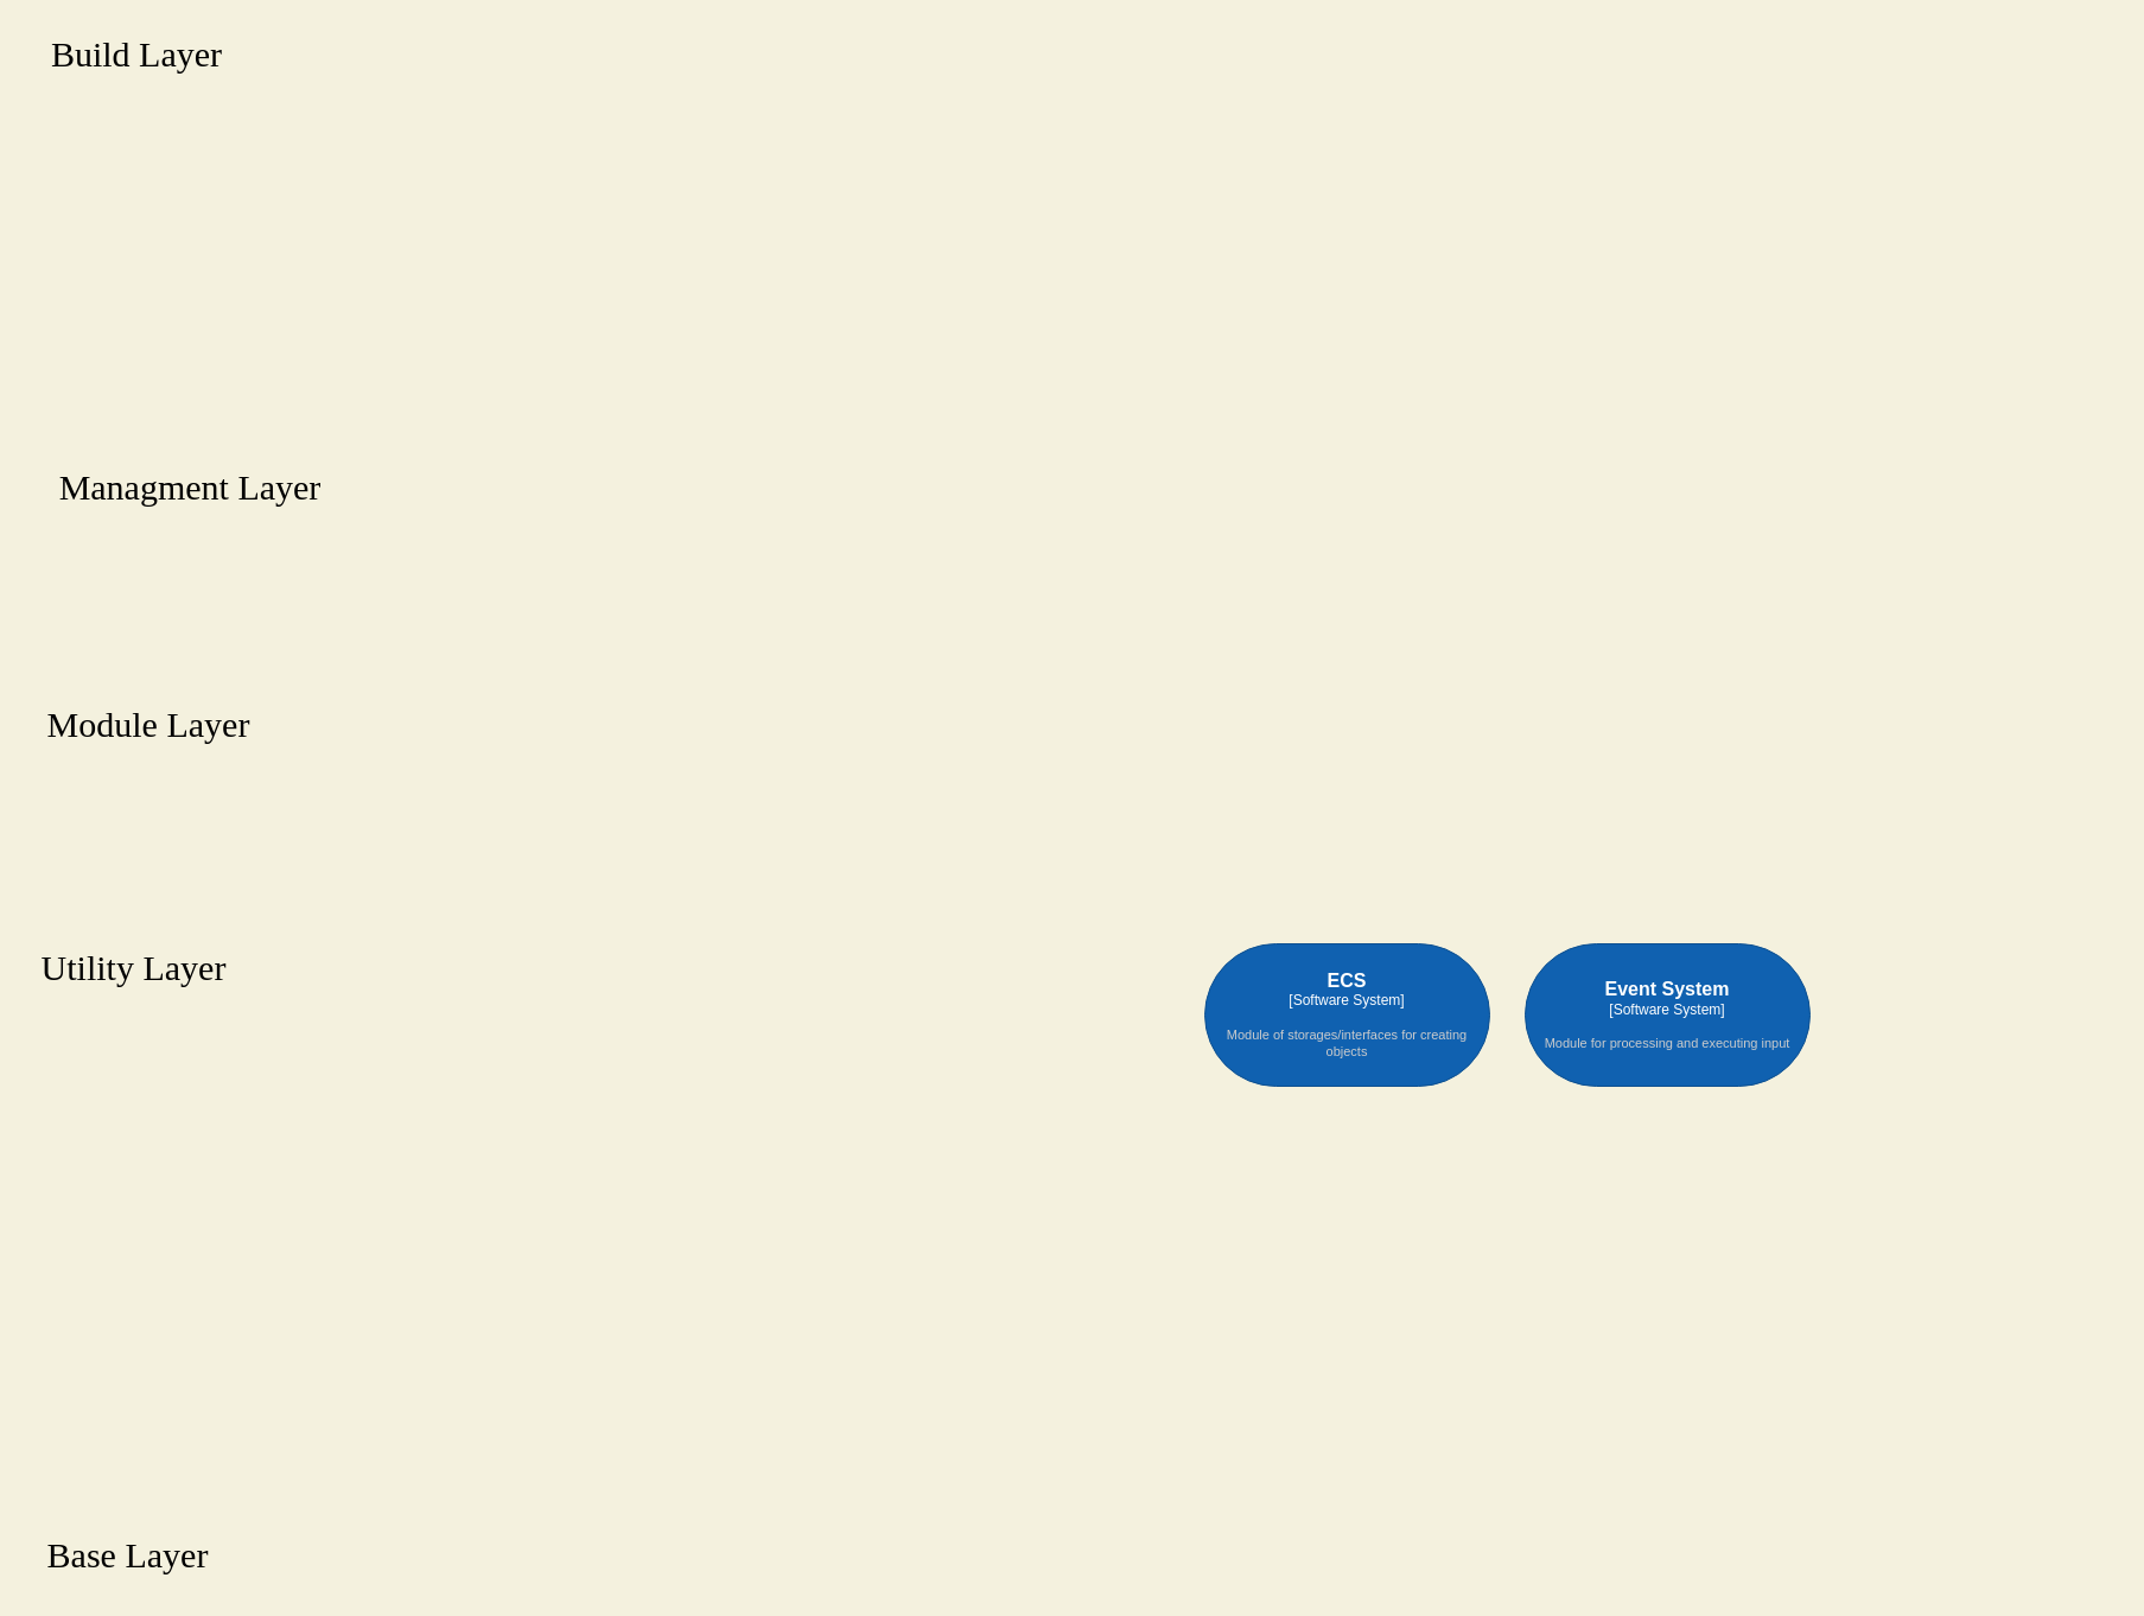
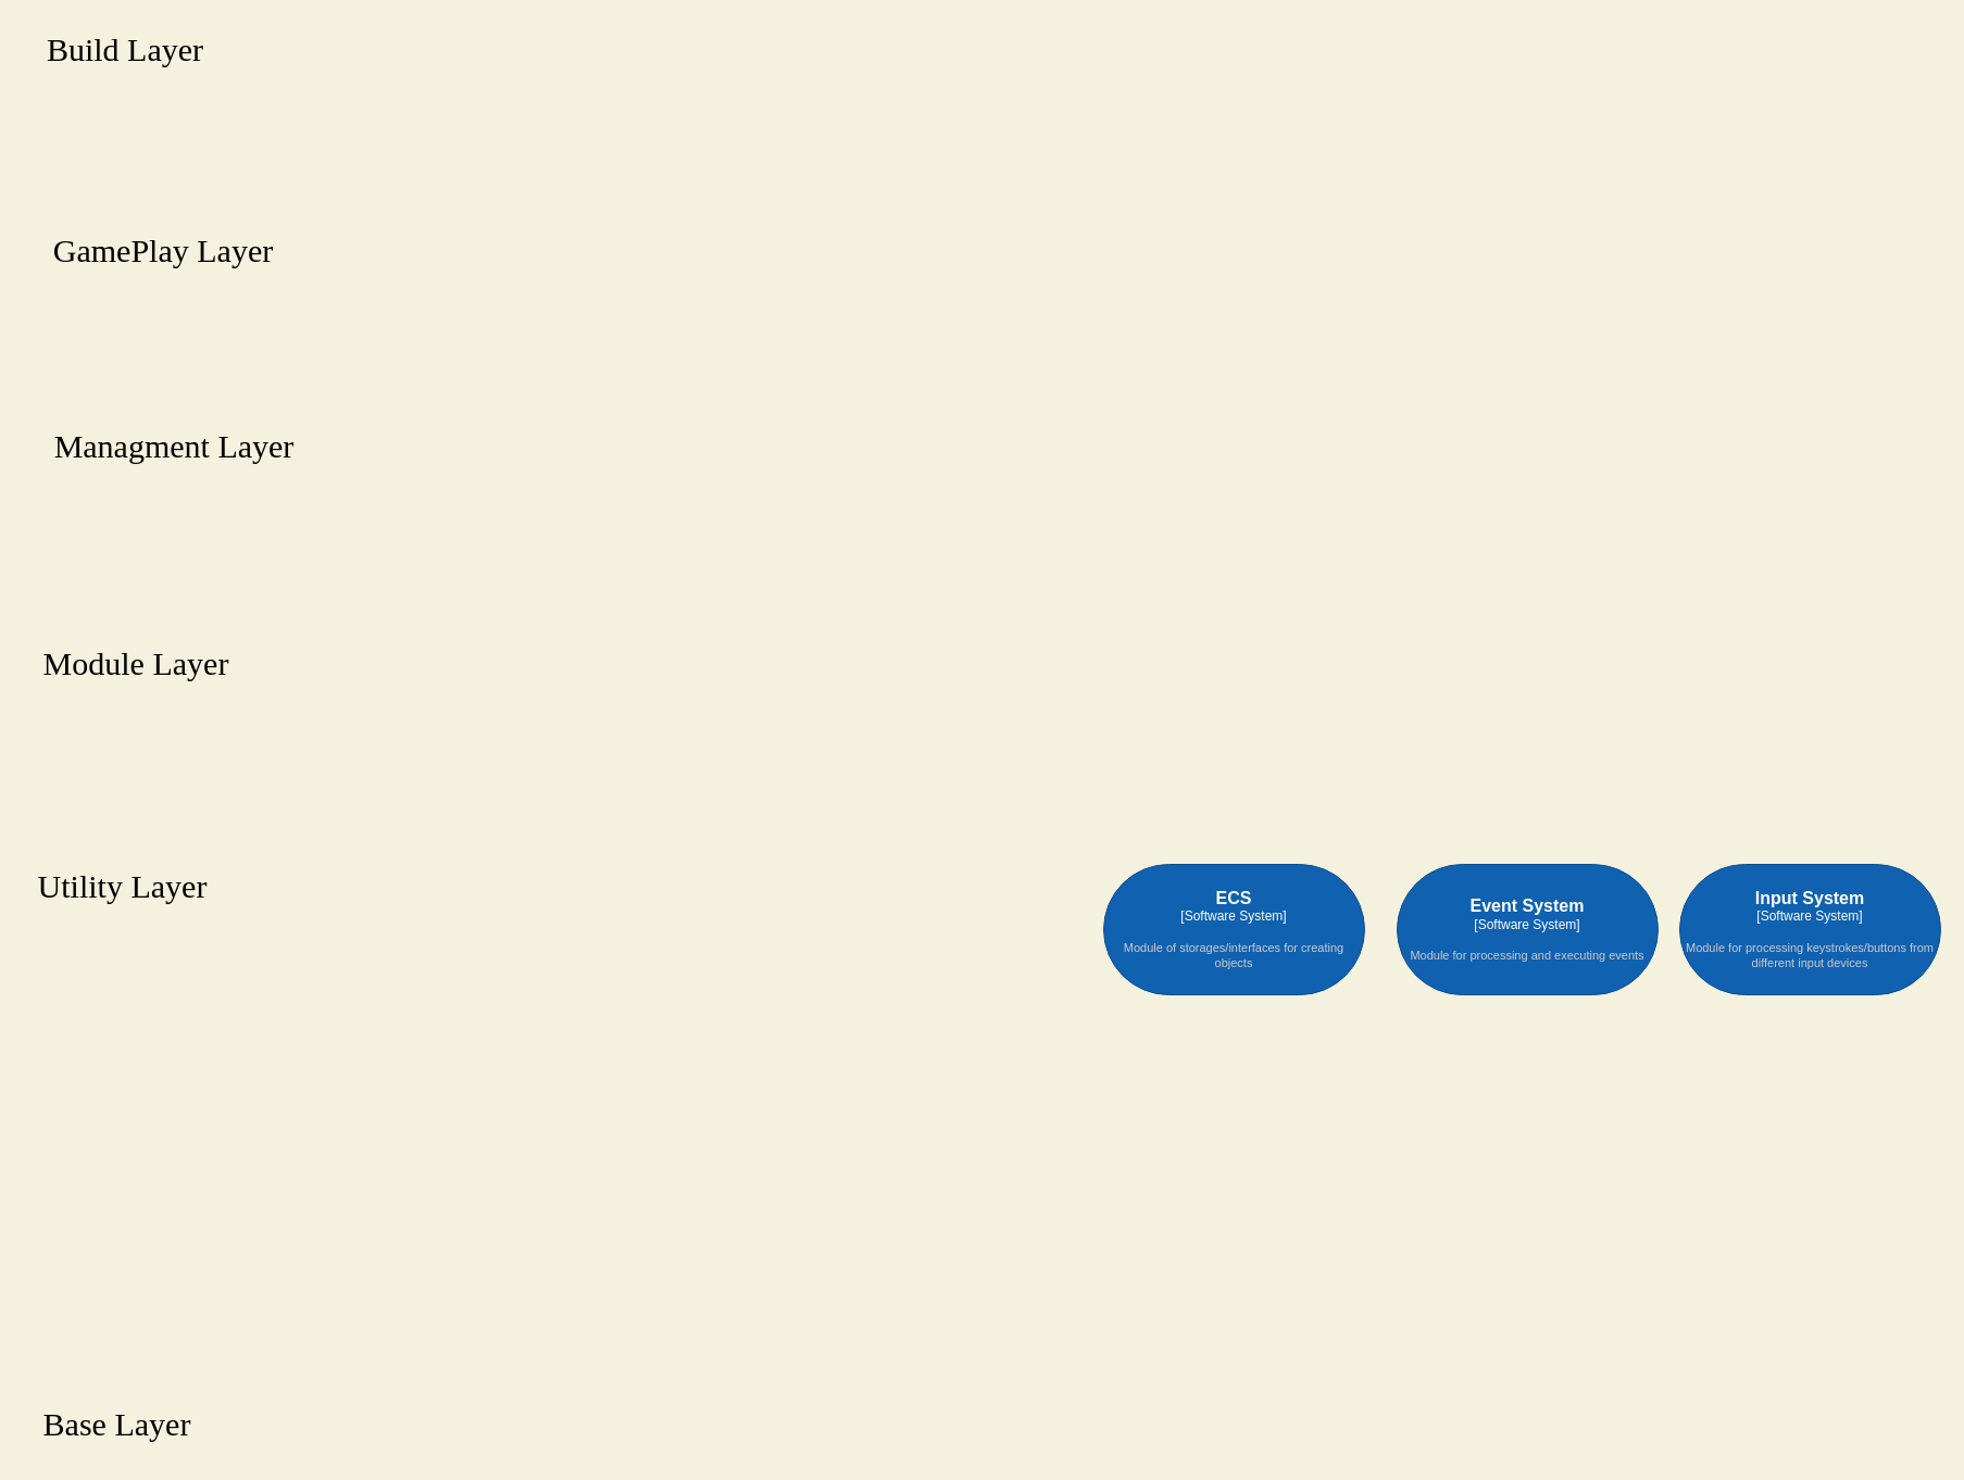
+ <mxCell id="6" value="GamePlay Layer" style="text;html=1;strokeColor=none;fillColor=none;align=center;verticalAlign=middle;whiteSpace=wrap;rounded=0;fontFamily=Verdana;fontSize=30;" vertex="1" parent="1"><mxGeometry x="20" y="190" width="260" height="80" as="geometry" /></mxCell>
- <mxCell id="3" value="&lt;font style=&quot;font-size: 16px&quot;&gt;&lt;b&gt;Event System&lt;/b&gt;&lt;/font&gt;&lt;div&gt;[Software System]&lt;/div&gt;&lt;br&gt;&lt;div&gt;&lt;font style=&quot;font-size: 11px&quot;&gt;&lt;font color=&quot;#cccccc&quot;&gt;Module for processing and executing input&lt;/font&gt;&lt;/div&gt;" style="rounded=1;whiteSpace=wrap;html=1;labelBackgroundColor=none;fillColor=#1061B0;fontColor=#ffffff;align=center;arcSize=50;strokeColor=#0D5091;metaEdit=1;resizable=0;points=[[0.25,0,0],[0.5,0,0],[0.75,0,0],[1,0.25,0],[1,0.5,0],[1,0.75,0],[0.75,1,0],[0.5,1,0],[0.25,1,0],[0,0.75,0],[0,0.5,0],[0,0.25,0]];" vertex="1" parent="1"><mxGeometry x="1285" y="795" width="240" height="120" as="geometry" /></mxCell>
+ <mxCell id="3" value="&lt;font style=&quot;font-size: 16px&quot;&gt;&lt;b&gt;Event System&lt;/b&gt;&lt;/font&gt;&lt;div&gt;[Software System]&lt;/div&gt;&lt;br&gt;&lt;div&gt;&lt;font style=&quot;font-size: 11px&quot;&gt;&lt;font color=&quot;#cccccc&quot;&gt;Module for processing and executing events&lt;/font&gt;&lt;/div&gt;" style="rounded=1;whiteSpace=wrap;html=1;labelBackgroundColor=none;fillColor=#1061B0;fontColor=#ffffff;align=center;arcSize=50;strokeColor=#0D5091;metaEdit=1;resizable=0;points=[[0.25,0,0],[0.5,0,0],[0.75,0,0],[1,0.25,0],[1,0.5,0],[1,0.75,0],[0.75,1,0],[0.5,1,0],[0.25,1,0],[0,0.75,0],[0,0.5,0],[0,0.25,0]];" vertex="1" parent="1"><mxGeometry x="1285" y="795" width="240" height="120" as="geometry" /></mxCell>
+ <mxCell id="2" value="&lt;font style=&quot;font-size: 16px&quot;&gt;&lt;b&gt;Input System&lt;/b&gt;&lt;/font&gt;&lt;div&gt;[Software System]&lt;/div&gt;&lt;br&gt;&lt;div&gt;&lt;font style=&quot;font-size: 11px&quot;&gt;&lt;font color=&quot;#cccccc&quot;&gt;Module for processing keystrokes/buttons from different input devices&lt;/font&gt;&lt;/div&gt;" style="rounded=1;whiteSpace=wrap;html=1;labelBackgroundColor=none;fillColor=#1061B0;fontColor=#ffffff;align=center;arcSize=50;strokeColor=#0D5091;metaEdit=1;resizable=0;points=[[0.25,0,0],[0.5,0,0],[0.75,0,0],[1,0.25,0],[1,0.5,0],[1,0.75,0],[0.75,1,0],[0.5,1,0],[0.25,1,0],[0,0.75,0],[0,0.5,0],[0,0.25,0]];sketch=0;" vertex="1" parent="1"><mxGeometry x="1545" y="795" width="240" height="120" as="geometry" /></mxCell>
